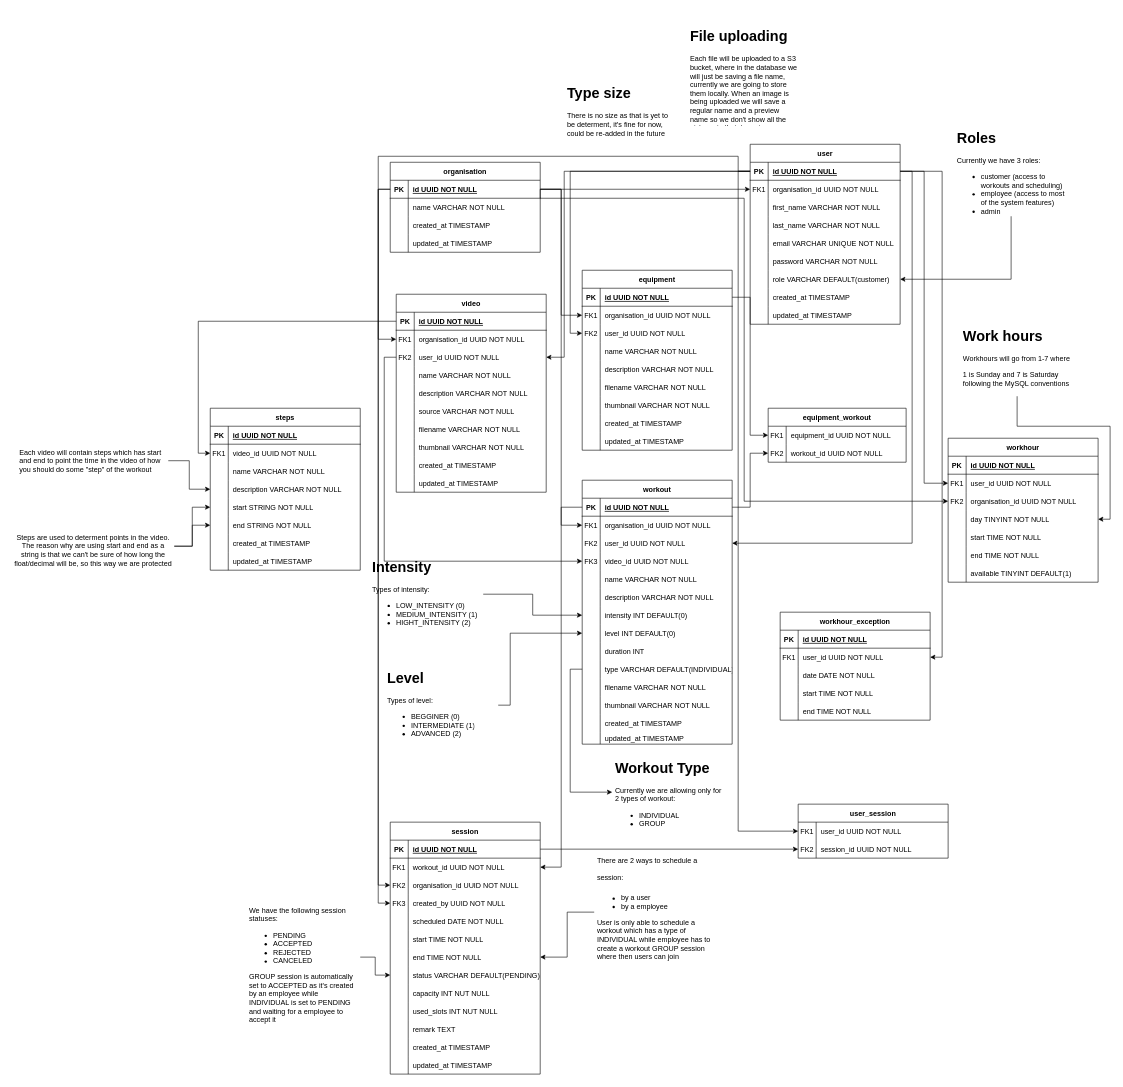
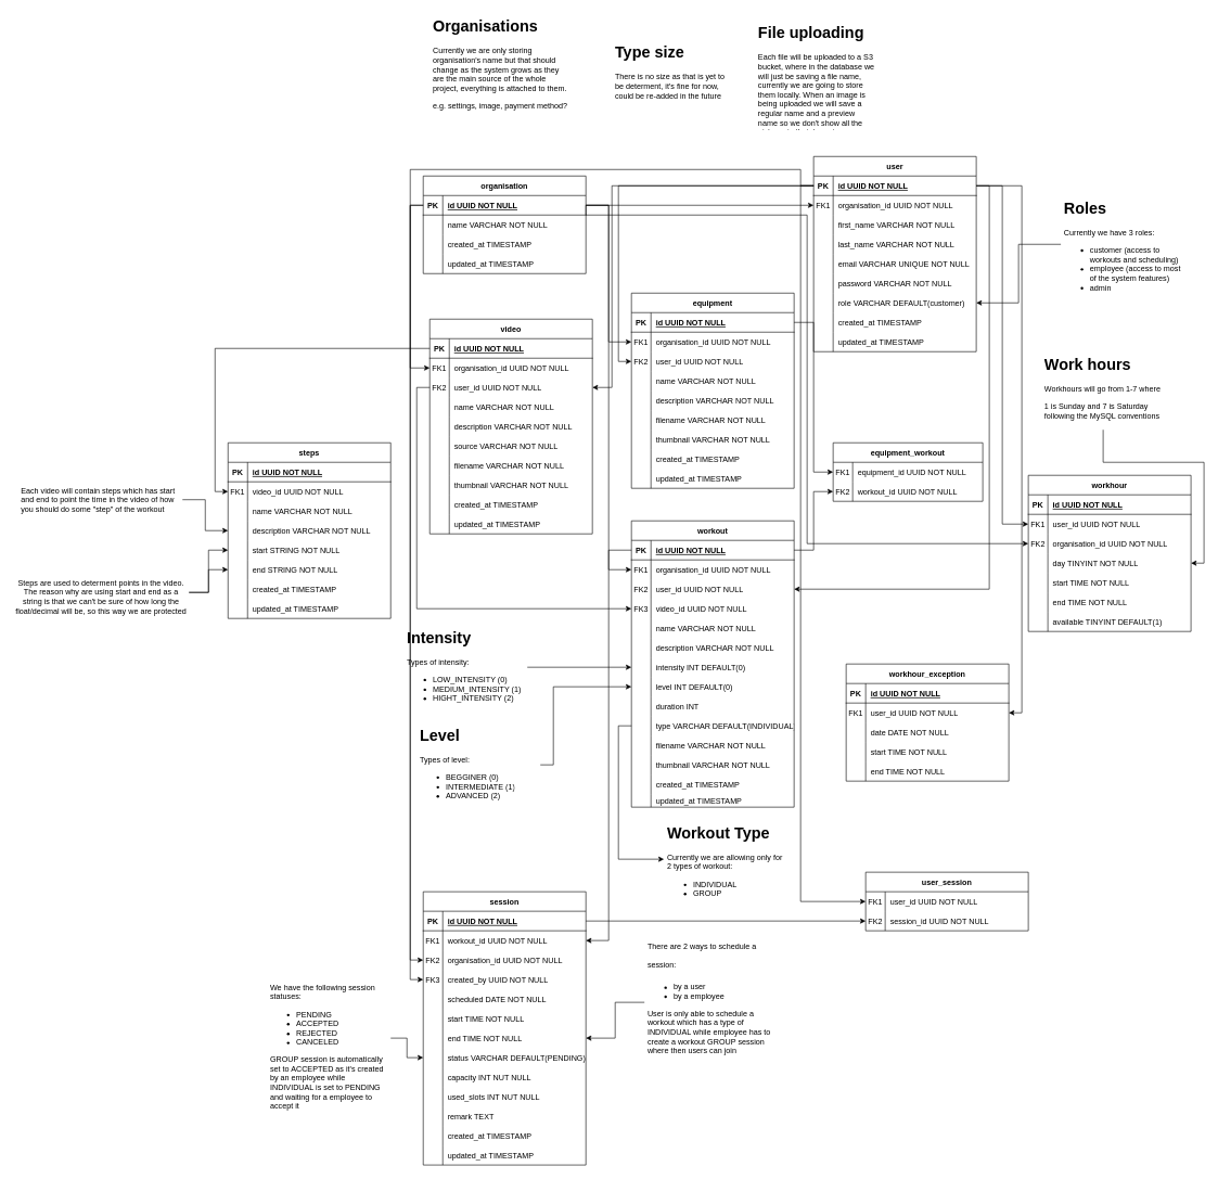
+ <mxCell id="44" value="&lt;h1&gt;Organisations&lt;/h1&gt;&lt;p&gt;Currently we are only storing organisation's name but that should change as the system grows as they are the main source of the whole project, everything is attached to them.&lt;/p&gt;&lt;p&gt;e.g. settings, image, payment method?&lt;/p&gt;" style="text;html=1;strokeColor=none;fillColor=none;spacing=5;spacingTop=-20;whiteSpace=wrap;overflow=hidden;rounded=0;" parent="1" vertex="1"><mxGeometry x="660" y="20" width="220" height="160" as="geometry" /></mxCell>
- <mxCell id="76" value="&lt;h1&gt;File uploading&lt;/h1&gt;&lt;p&gt;Each file will be uploaded to a S3 bucket, where in the database we will just be saving a file name, currently we are going to store them locally. When an image is being uploaded we will save a regular name and a preview name so we don't show all the pictures in their true size.&lt;/p&gt;" style="text;html=1;strokeColor=none;fillColor=none;spacing=5;spacingTop=-20;whiteSpace=wrap;overflow=hidden;rounded=0;" parent="1" vertex="1"><mxGeometry x="1145" y="40" width="190" height="170" as="geometry" /></mxCell>
+ <mxCell id="76" value="&lt;h1&gt;File uploading&lt;/h1&gt;&lt;p&gt;Each file will be uploaded to a S3 bucket, where in the database we will just be saving a file name, currently we are going to store them locally. When an image is being uploaded we will save a regular name and a preview name so we don't show all the pictures in their true size.&lt;/p&gt;" style="text;html=1;strokeColor=none;fillColor=none;spacing=5;spacingTop=-20;whiteSpace=wrap;overflow=hidden;rounded=0;" parent="1" vertex="1"><mxGeometry x="1160" y="30" width="190" height="170" as="geometry" /></mxCell>
- <mxCell id="30" value="&lt;h1&gt;Type size&lt;/h1&gt;&lt;div&gt;There is no size as that is yet to be determent, it's fine for now, could be re-added in the future&amp;nbsp;&lt;/div&gt;" style="text;html=1;strokeColor=none;fillColor=none;spacing=5;spacingTop=-20;whiteSpace=wrap;overflow=hidden;rounded=0;" parent="1" vertex="1"><mxGeometry x="940" y="135" width="190" height="120" as="geometry" /></mxCell>
+ <mxCell id="30" value="&lt;h1&gt;Type size&lt;/h1&gt;&lt;div&gt;There is no size as that is yet to be determent, it's fine for now, could be re-added in the future&amp;nbsp;&lt;/div&gt;" style="text;html=1;strokeColor=none;fillColor=none;spacing=5;spacingTop=-20;whiteSpace=wrap;overflow=hidden;rounded=0;" parent="1" vertex="1"><mxGeometry x="940" y="60" width="190" height="120" as="geometry" /></mxCell>
- <mxCell id="195" value="&lt;h1&gt;Roles&lt;/h1&gt;&lt;p&gt;Currently we have 3 roles:&lt;/p&gt;&lt;p&gt;&lt;/p&gt;&lt;ul&gt;&lt;li&gt;customer (access to workouts and scheduling)&lt;/li&gt;&lt;li&gt;employee (access to most of the system features)&lt;/li&gt;&lt;li&gt;admin&amp;nbsp;&lt;/li&gt;&lt;/ul&gt;&lt;p&gt;&lt;/p&gt;" style="text;html=1;strokeColor=none;fillColor=none;spacing=5;spacingTop=-20;whiteSpace=wrap;overflow=hidden;rounded=0;" parent="1" vertex="1"><mxGeometry x="1590" y="210" width="190" height="150" as="geometry" /></mxCell>
+ <mxCell id="195" value="&lt;h1&gt;Roles&lt;/h1&gt;&lt;p&gt;Currently we have 3 roles:&lt;/p&gt;&lt;p&gt;&lt;/p&gt;&lt;ul&gt;&lt;li&gt;customer (access to workouts and scheduling)&lt;/li&gt;&lt;li&gt;employee (access to most of the system features)&lt;/li&gt;&lt;li&gt;admin&amp;nbsp;&lt;/li&gt;&lt;/ul&gt;&lt;p&gt;&lt;/p&gt;" style="text;html=1;strokeColor=none;fillColor=none;spacing=5;spacingTop=-20;whiteSpace=wrap;overflow=hidden;rounded=0;" parent="1" vertex="1"><mxGeometry x="1630" y="300" width="190" height="150" as="geometry" /></mxCell>
- <mxCell id="296" value="&lt;h1&gt;Intensity&lt;/h1&gt;&lt;p&gt;Types of intensity:&lt;/p&gt;&lt;p&gt;&lt;/p&gt;&lt;ul&gt;&lt;li&gt;LOW_INTENSITY (0)&lt;/li&gt;&lt;li&gt;MEDIUM_INTENSITY (1)&lt;/li&gt;&lt;li&gt;HIGHT_INTENSITY (2)&lt;/li&gt;&lt;/ul&gt;&lt;p&gt;&lt;/p&gt;" style="text;html=1;strokeColor=none;fillColor=none;spacing=5;spacingTop=-20;whiteSpace=wrap;overflow=hidden;rounded=0;fontSize=12;" parent="1" vertex="1"><mxGeometry x="615" y="925" width="190" height="130" as="geometry" /></mxCell>
+ <mxCell id="296" value="&lt;h1&gt;Intensity&lt;/h1&gt;&lt;p&gt;Types of intensity:&lt;/p&gt;&lt;p&gt;&lt;/p&gt;&lt;ul&gt;&lt;li&gt;LOW_INTENSITY (0)&lt;/li&gt;&lt;li&gt;MEDIUM_INTENSITY (1)&lt;/li&gt;&lt;li&gt;HIGHT_INTENSITY (2)&lt;/li&gt;&lt;/ul&gt;&lt;p&gt;&lt;/p&gt;" style="text;html=1;strokeColor=none;fillColor=none;spacing=5;spacingTop=-20;whiteSpace=wrap;overflow=hidden;rounded=0;fontSize=12;" parent="1" vertex="1"><mxGeometry x="620" y="960" width="190" height="130" as="geometry" /></mxCell>
- <mxCell id="281" value="&lt;h1&gt;&lt;span style=&quot;background-color: initial; font-size: 12px; font-weight: normal;&quot;&gt;There are 2 ways to schedule a session:&lt;/span&gt;&lt;br&gt;&lt;/h1&gt;&lt;p&gt;&lt;/p&gt;&lt;ul&gt;&lt;li&gt;by a user&lt;/li&gt;&lt;li&gt;by a employee&lt;/li&gt;&lt;/ul&gt;&lt;div&gt;User is only able to schedule a workout which has a type of INDIVIDUAL while employee has to create a workout GROUP session where then users can join&lt;/div&gt;&lt;p&gt;&lt;/p&gt;" style="text;html=1;strokeColor=none;fillColor=none;spacing=5;spacingTop=-20;whiteSpace=wrap;overflow=hidden;rounded=0;" parent="1" vertex="1"><mxGeometry x="990" y="1410" width="210" height="220" as="geometry" /></mxCell>
+ <mxCell id="281" value="&lt;h1&gt;&lt;span style=&quot;background-color: initial; font-size: 12px; font-weight: normal;&quot;&gt;There are 2 ways to schedule a session:&lt;/span&gt;&lt;br&gt;&lt;/h1&gt;&lt;p&gt;&lt;/p&gt;&lt;ul&gt;&lt;li&gt;by a user&lt;/li&gt;&lt;li&gt;by a employee&lt;/li&gt;&lt;/ul&gt;&lt;div&gt;User is only able to schedule a workout which has a type of INDIVIDUAL while employee has to create a workout GROUP session where then users can join&lt;/div&gt;&lt;p&gt;&lt;/p&gt;" style="text;html=1;strokeColor=none;fillColor=none;spacing=5;spacingTop=-20;whiteSpace=wrap;overflow=hidden;rounded=0;" parent="1" vertex="1"><mxGeometry x="990" y="1430" width="210" height="220" as="geometry" /></mxCell>
